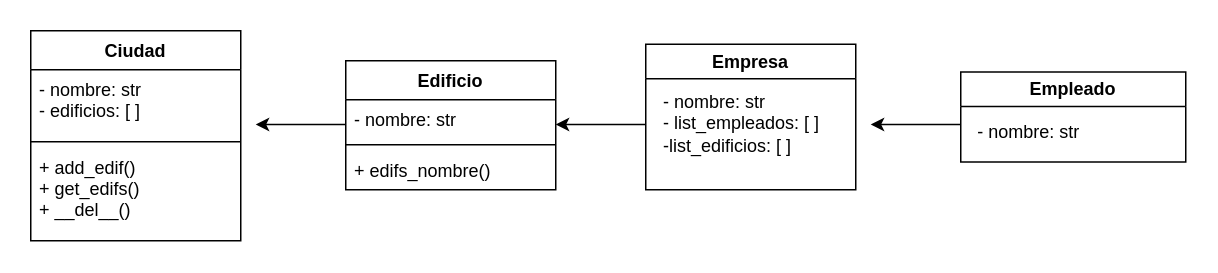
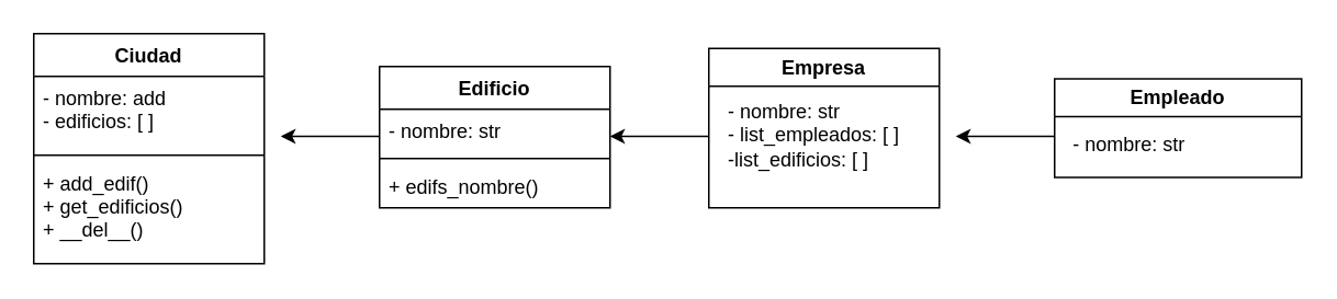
- <mxCell id="3" value="- nombre: str&#10;- edificios: [ ]" style="text;strokeColor=none;fillColor=none;align=left;verticalAlign=top;spacingLeft=4;spacingRight=4;overflow=hidden;rotatable=0;points=[[0,0.5],[1,0.5]];portConstraint=eastwest;" vertex="1" parent="2"><mxGeometry y="26" width="140" height="44" as="geometry" /></mxCell>
+ <mxCell id="3" value="- nombre: add&#10;- edificios: [ ]" style="text;strokeColor=none;fillColor=none;align=left;verticalAlign=top;spacingLeft=4;spacingRight=4;overflow=hidden;rotatable=0;points=[[0,0.5],[1,0.5]];portConstraint=eastwest;" vertex="1" parent="2"><mxGeometry y="26" width="140" height="44" as="geometry" /></mxCell>
- <mxCell id="5" value="+ add_edif()&#10;+ get_edifs()&#10;+ __del__()" style="text;strokeColor=none;fillColor=none;align=left;verticalAlign=top;spacingLeft=4;spacingRight=4;overflow=hidden;rotatable=0;points=[[0,0.5],[1,0.5]];portConstraint=eastwest;" vertex="1" parent="2"><mxGeometry y="78" width="140" height="62" as="geometry" /></mxCell>
+ <mxCell id="5" value="+ add_edif()&#10;+ get_edificios()&#10;+ __del__()" style="text;strokeColor=none;fillColor=none;align=left;verticalAlign=top;spacingLeft=4;spacingRight=4;overflow=hidden;rotatable=0;points=[[0,0.5],[1,0.5]];portConstraint=eastwest;" vertex="1" parent="2"><mxGeometry y="78" width="140" height="62" as="geometry" /></mxCell>
